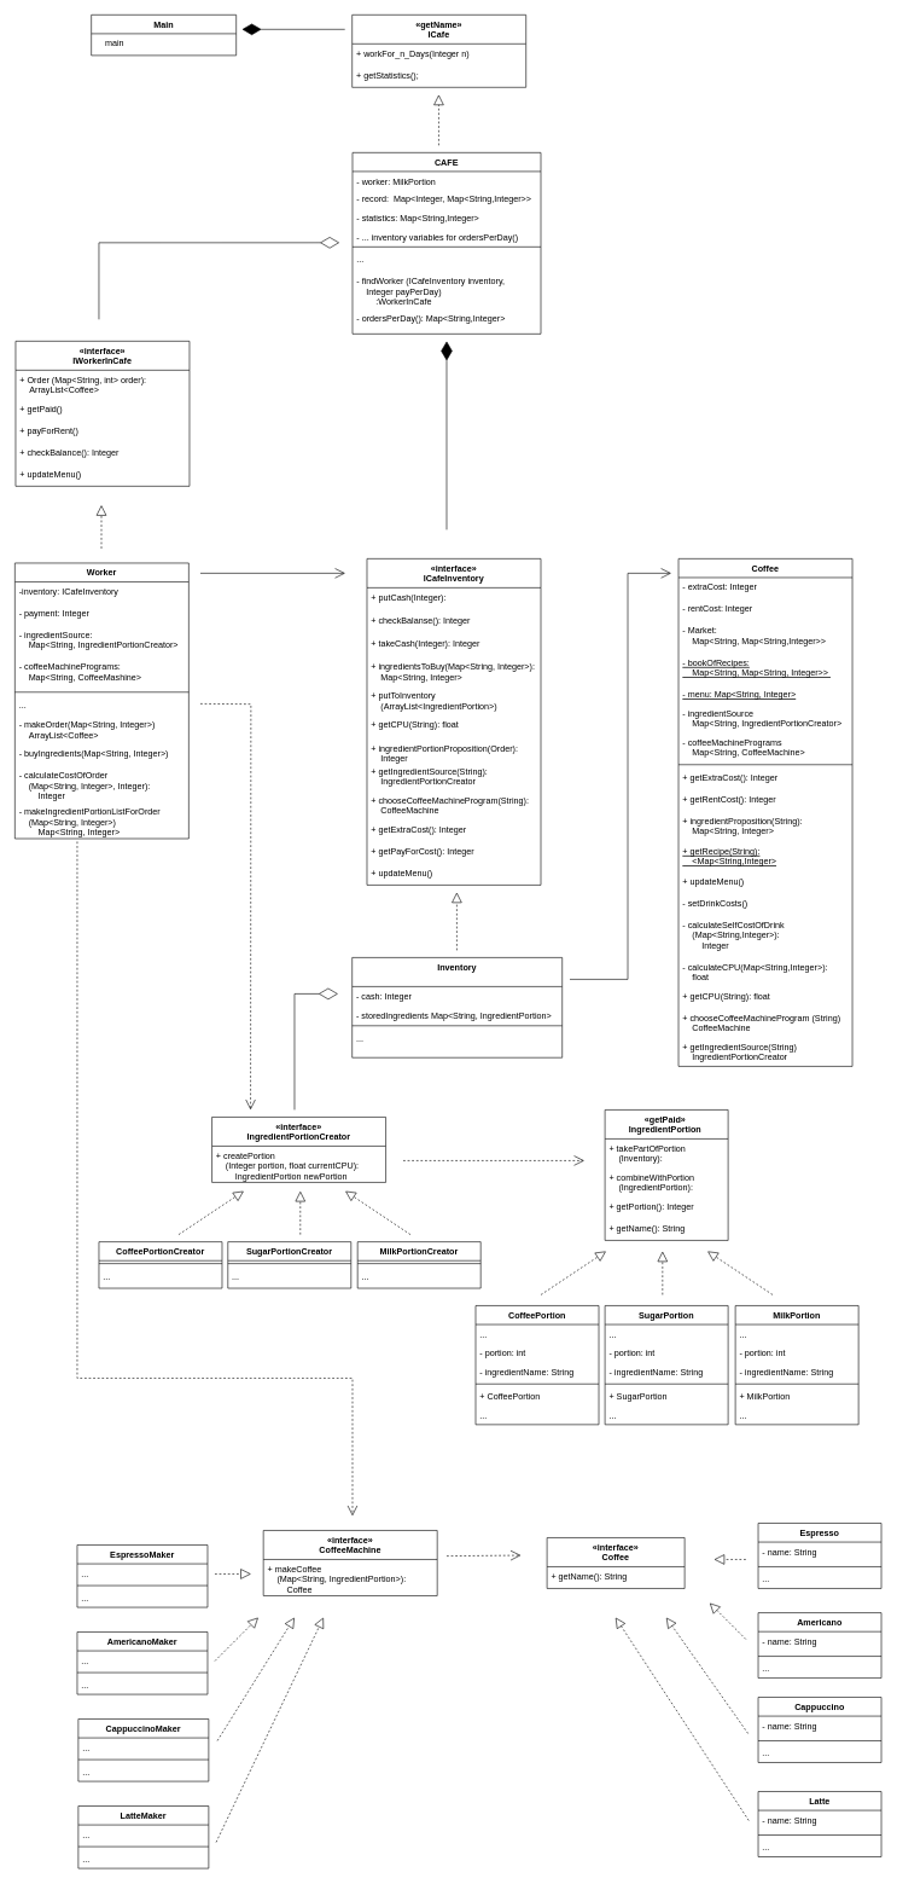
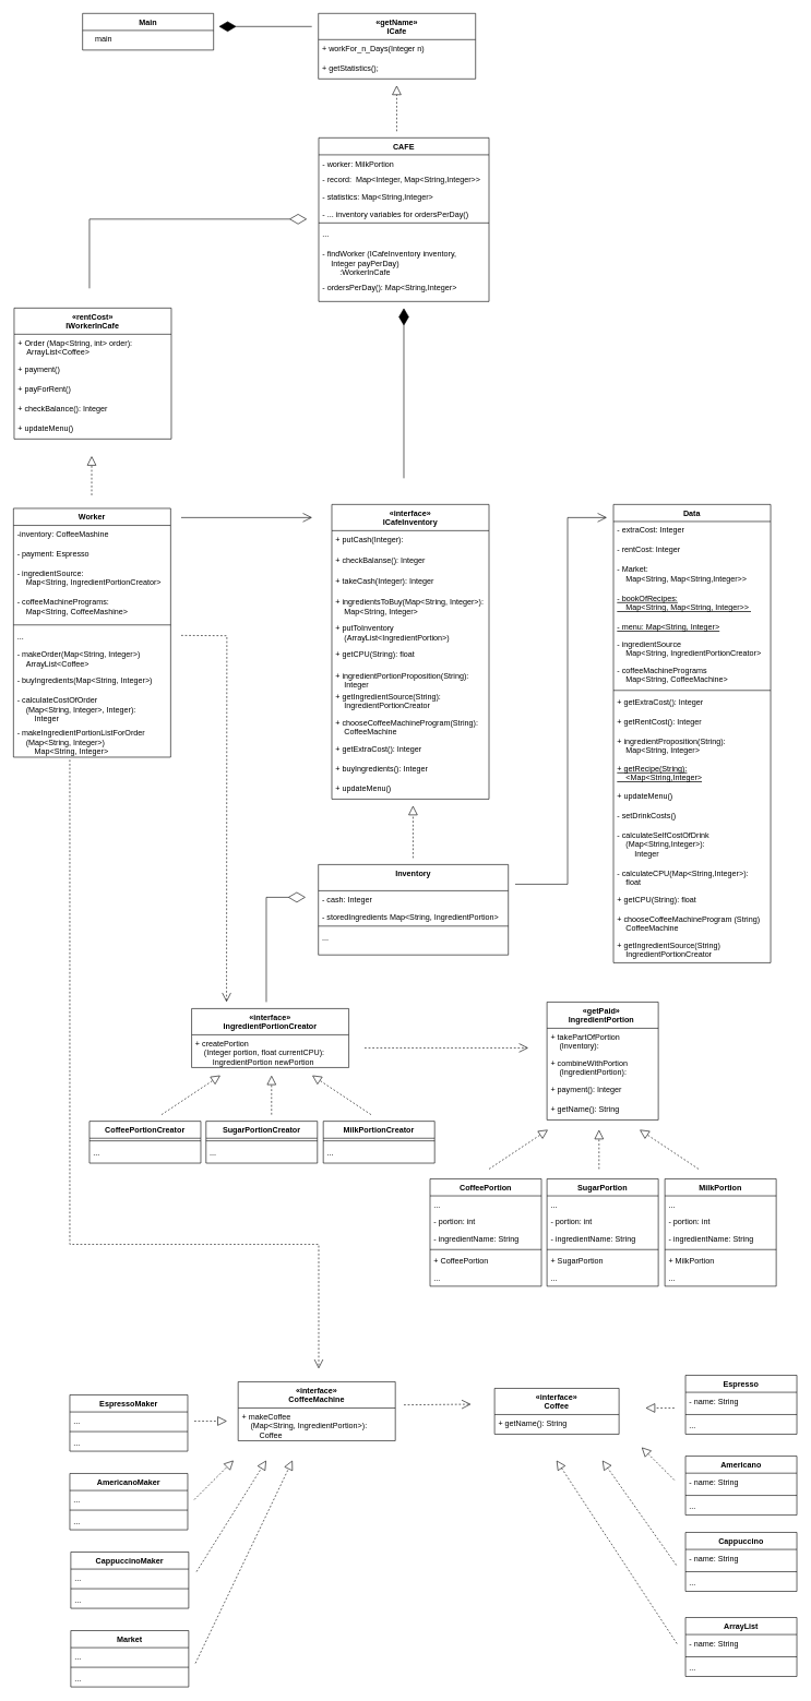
- <mxCell id="114" value="«interface»&#10;IWorkerInCafe" style="swimlane;fontStyle=1;align=center;verticalAlign=top;childLayout=stackLayout;horizontal=1;startSize=40;horizontalStack=0;resizeParent=1;resizeParentMax=0;resizeLast=0;collapsible=1;marginBottom=0;" vertex="1" parent="1"><mxGeometry x="21" y="470" width="240" height="200" as="geometry" /></mxCell>
+ <mxCell id="114" value="«rentCost»&#10;IWorkerInCafe" style="swimlane;fontStyle=1;align=center;verticalAlign=top;childLayout=stackLayout;horizontal=1;startSize=40;horizontalStack=0;resizeParent=1;resizeParentMax=0;resizeLast=0;collapsible=1;marginBottom=0;" vertex="1" parent="1"><mxGeometry x="21" y="470" width="240" height="200" as="geometry" /></mxCell>
- <mxCell id="116" value="+ getPaid()" style="text;strokeColor=none;fillColor=none;align=left;verticalAlign=top;spacingLeft=4;spacingRight=4;overflow=hidden;rotatable=0;points=[[0,0.5],[1,0.5]];portConstraint=eastwest;" vertex="1" parent="114"><mxGeometry y="80" width="240" height="30" as="geometry" /></mxCell>
+ <mxCell id="116" value="+ payment()" style="text;strokeColor=none;fillColor=none;align=left;verticalAlign=top;spacingLeft=4;spacingRight=4;overflow=hidden;rotatable=0;points=[[0,0.5],[1,0.5]];portConstraint=eastwest;" vertex="1" parent="114"><mxGeometry y="80" width="240" height="30" as="geometry" /></mxCell>
- <mxCell id="146" value="Coffee" style="swimlane;fontStyle=1;align=center;verticalAlign=top;childLayout=stackLayout;horizontal=1;startSize=26;horizontalStack=0;resizeParent=1;resizeParentMax=0;resizeLast=0;collapsible=1;marginBottom=0;" vertex="1" parent="1"><mxGeometry x="936" y="770" width="240" height="700" as="geometry" /></mxCell>
+ <mxCell id="146" value="Data" style="swimlane;fontStyle=1;align=center;verticalAlign=top;childLayout=stackLayout;horizontal=1;startSize=26;horizontalStack=0;resizeParent=1;resizeParentMax=0;resizeLast=0;collapsible=1;marginBottom=0;" vertex="1" parent="1"><mxGeometry x="936" y="770" width="240" height="700" as="geometry" /></mxCell>
- <mxCell id="57" value="-inventory: ICafeInventory" style="text;strokeColor=none;fillColor=none;align=left;verticalAlign=top;spacingLeft=4;spacingRight=4;overflow=hidden;rotatable=0;points=[[0,0.5],[1,0.5]];portConstraint=eastwest;" vertex="1" parent="56"><mxGeometry y="26" width="240" height="30" as="geometry" /></mxCell>
+ <mxCell id="57" value="-inventory: CoffeeMashine" style="text;strokeColor=none;fillColor=none;align=left;verticalAlign=top;spacingLeft=4;spacingRight=4;overflow=hidden;rotatable=0;points=[[0,0.5],[1,0.5]];portConstraint=eastwest;" vertex="1" parent="56"><mxGeometry y="26" width="240" height="30" as="geometry" /></mxCell>
- <mxCell id="58" value="- payment: Integer " style="text;strokeColor=none;fillColor=none;align=left;verticalAlign=top;spacingLeft=4;spacingRight=4;overflow=hidden;rotatable=0;points=[[0,0.5],[1,0.5]];portConstraint=eastwest;" vertex="1" parent="56"><mxGeometry y="56" width="240" height="30" as="geometry" /></mxCell>
+ <mxCell id="58" value="- payment: Espresso " style="text;strokeColor=none;fillColor=none;align=left;verticalAlign=top;spacingLeft=4;spacingRight=4;overflow=hidden;rotatable=0;points=[[0,0.5],[1,0.5]];portConstraint=eastwest;" vertex="1" parent="56"><mxGeometry y="56" width="240" height="30" as="geometry" /></mxCell>
- <mxCell id="108" value="+ ingredientPortionProposition(Order):&#10;    Integer&#10;" style="text;strokeColor=none;fillColor=none;align=left;verticalAlign=top;spacingLeft=4;spacingRight=4;overflow=hidden;rotatable=0;points=[[0,0.5],[1,0.5]];portConstraint=eastwest;" vertex="1" parent="101"><mxGeometry y="248" width="240" height="32" as="geometry" /></mxCell>
+ <mxCell id="108" value="+ ingredientPortionProposition(String):&#10;    Integer&#10;" style="text;strokeColor=none;fillColor=none;align=left;verticalAlign=top;spacingLeft=4;spacingRight=4;overflow=hidden;rotatable=0;points=[[0,0.5],[1,0.5]];portConstraint=eastwest;" vertex="1" parent="101"><mxGeometry y="248" width="240" height="32" as="geometry" /></mxCell>
- <mxCell id="112" value="+ getPayForCost(): Integer" style="text;strokeColor=none;fillColor=none;align=left;verticalAlign=top;spacingLeft=4;spacingRight=4;overflow=hidden;rotatable=0;points=[[0,0.5],[1,0.5]];portConstraint=eastwest;" vertex="1" parent="101"><mxGeometry y="390" width="240" height="30" as="geometry" /></mxCell>
+ <mxCell id="112" value="+ buyIngredients(): Integer" style="text;strokeColor=none;fillColor=none;align=left;verticalAlign=top;spacingLeft=4;spacingRight=4;overflow=hidden;rotatable=0;points=[[0,0.5],[1,0.5]];portConstraint=eastwest;" vertex="1" parent="101"><mxGeometry y="390" width="240" height="30" as="geometry" /></mxCell>
- <mxCell id="40" value="+ getPortion(): Integer" style="text;strokeColor=none;fillColor=none;align=left;verticalAlign=top;spacingLeft=4;spacingRight=4;overflow=hidden;rotatable=0;points=[[0,0.5],[1,0.5]];portConstraint=eastwest;" vertex="1" parent="37"><mxGeometry y="120" width="170" height="30" as="geometry" /></mxCell>
+ <mxCell id="40" value="+ payment(): Integer" style="text;strokeColor=none;fillColor=none;align=left;verticalAlign=top;spacingLeft=4;spacingRight=4;overflow=hidden;rotatable=0;points=[[0,0.5],[1,0.5]];portConstraint=eastwest;" vertex="1" parent="37"><mxGeometry y="120" width="170" height="30" as="geometry" /></mxCell>
- <mxCell id="128" value="Latte" style="swimlane;fontStyle=1;align=center;verticalAlign=top;childLayout=stackLayout;horizontal=1;startSize=26;horizontalStack=0;resizeParent=1;resizeParentMax=0;resizeLast=0;collapsible=1;marginBottom=0;" vertex="1" parent="1"><mxGeometry x="1046" y="2470" width="170" height="90" as="geometry" /></mxCell>
+ <mxCell id="128" value="ArrayList" style="swimlane;fontStyle=1;align=center;verticalAlign=top;childLayout=stackLayout;horizontal=1;startSize=26;horizontalStack=0;resizeParent=1;resizeParentMax=0;resizeLast=0;collapsible=1;marginBottom=0;" vertex="1" parent="1"><mxGeometry x="1046" y="2470" width="170" height="90" as="geometry" /></mxCell>
- <mxCell id="140" value="LatteMaker" style="swimlane;fontStyle=1;align=center;verticalAlign=top;childLayout=stackLayout;horizontal=1;startSize=26;horizontalStack=0;resizeParent=1;resizeParentMax=0;resizeLast=0;collapsible=1;marginBottom=0;" vertex="1" parent="1"><mxGeometry x="107.5" y="2490" width="180" height="86" as="geometry" /></mxCell>
+ <mxCell id="140" value="Market" style="swimlane;fontStyle=1;align=center;verticalAlign=top;childLayout=stackLayout;horizontal=1;startSize=26;horizontalStack=0;resizeParent=1;resizeParentMax=0;resizeLast=0;collapsible=1;marginBottom=0;" vertex="1" parent="1"><mxGeometry x="107.5" y="2490" width="180" height="86" as="geometry" /></mxCell>
